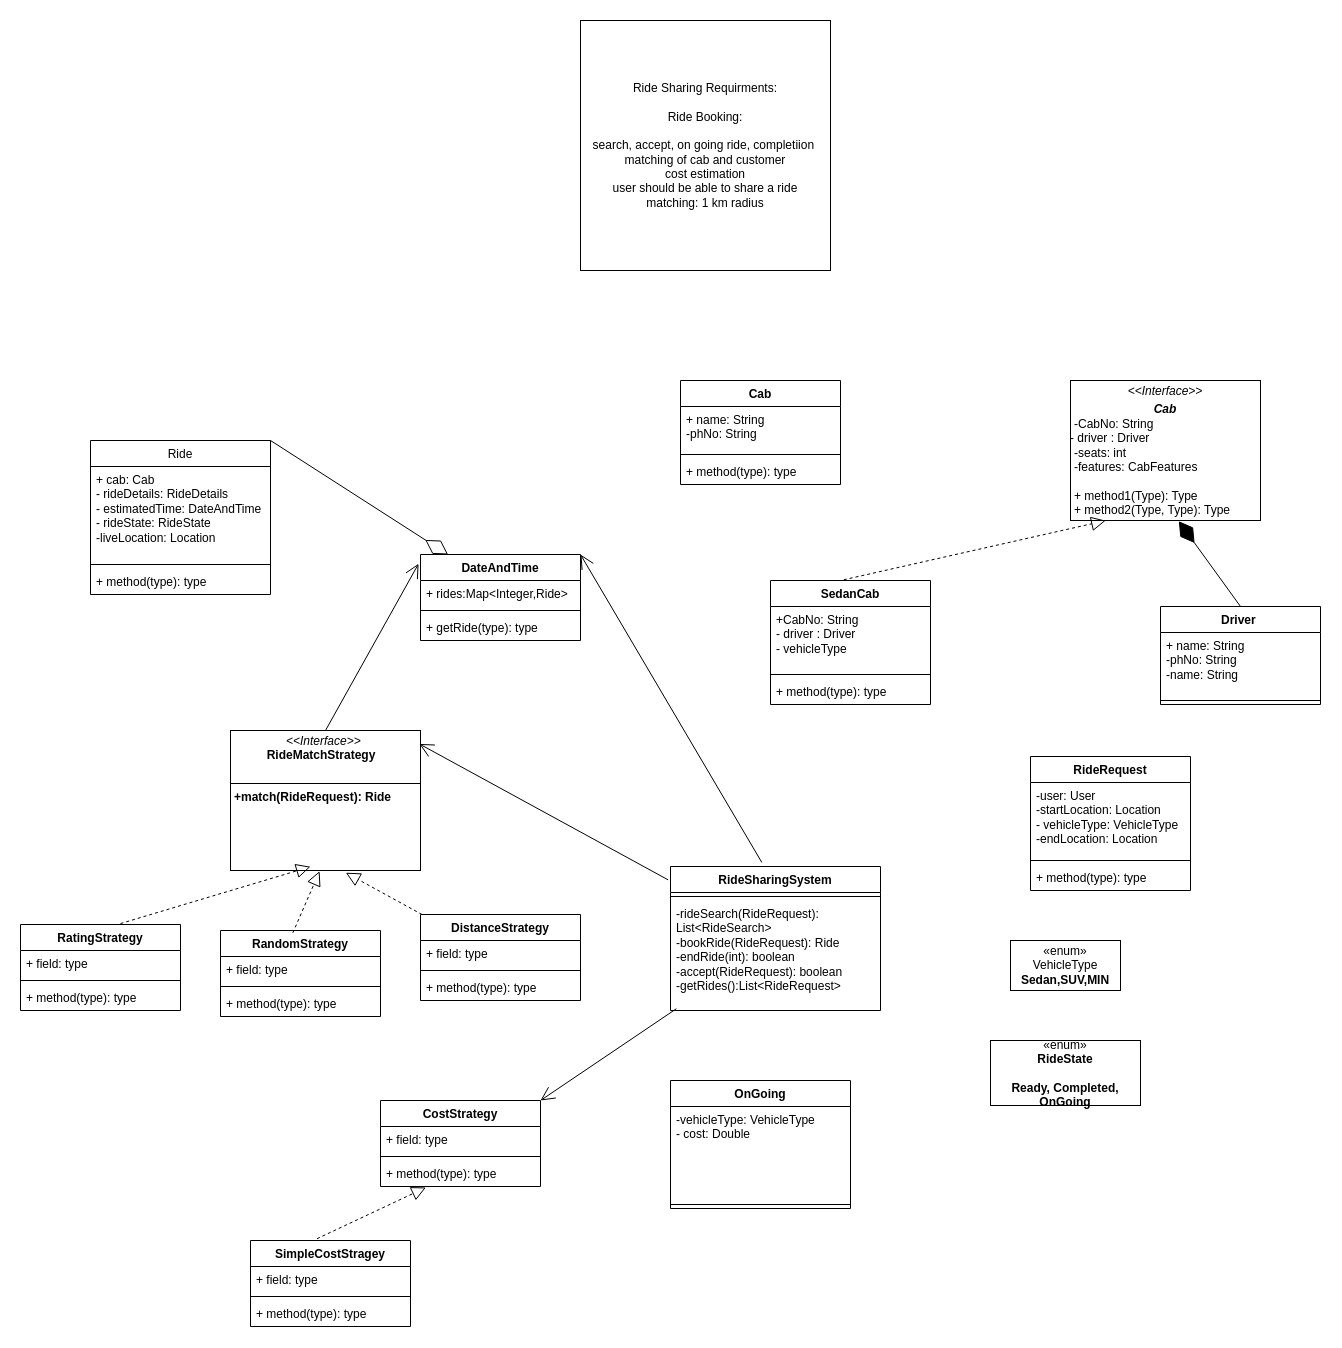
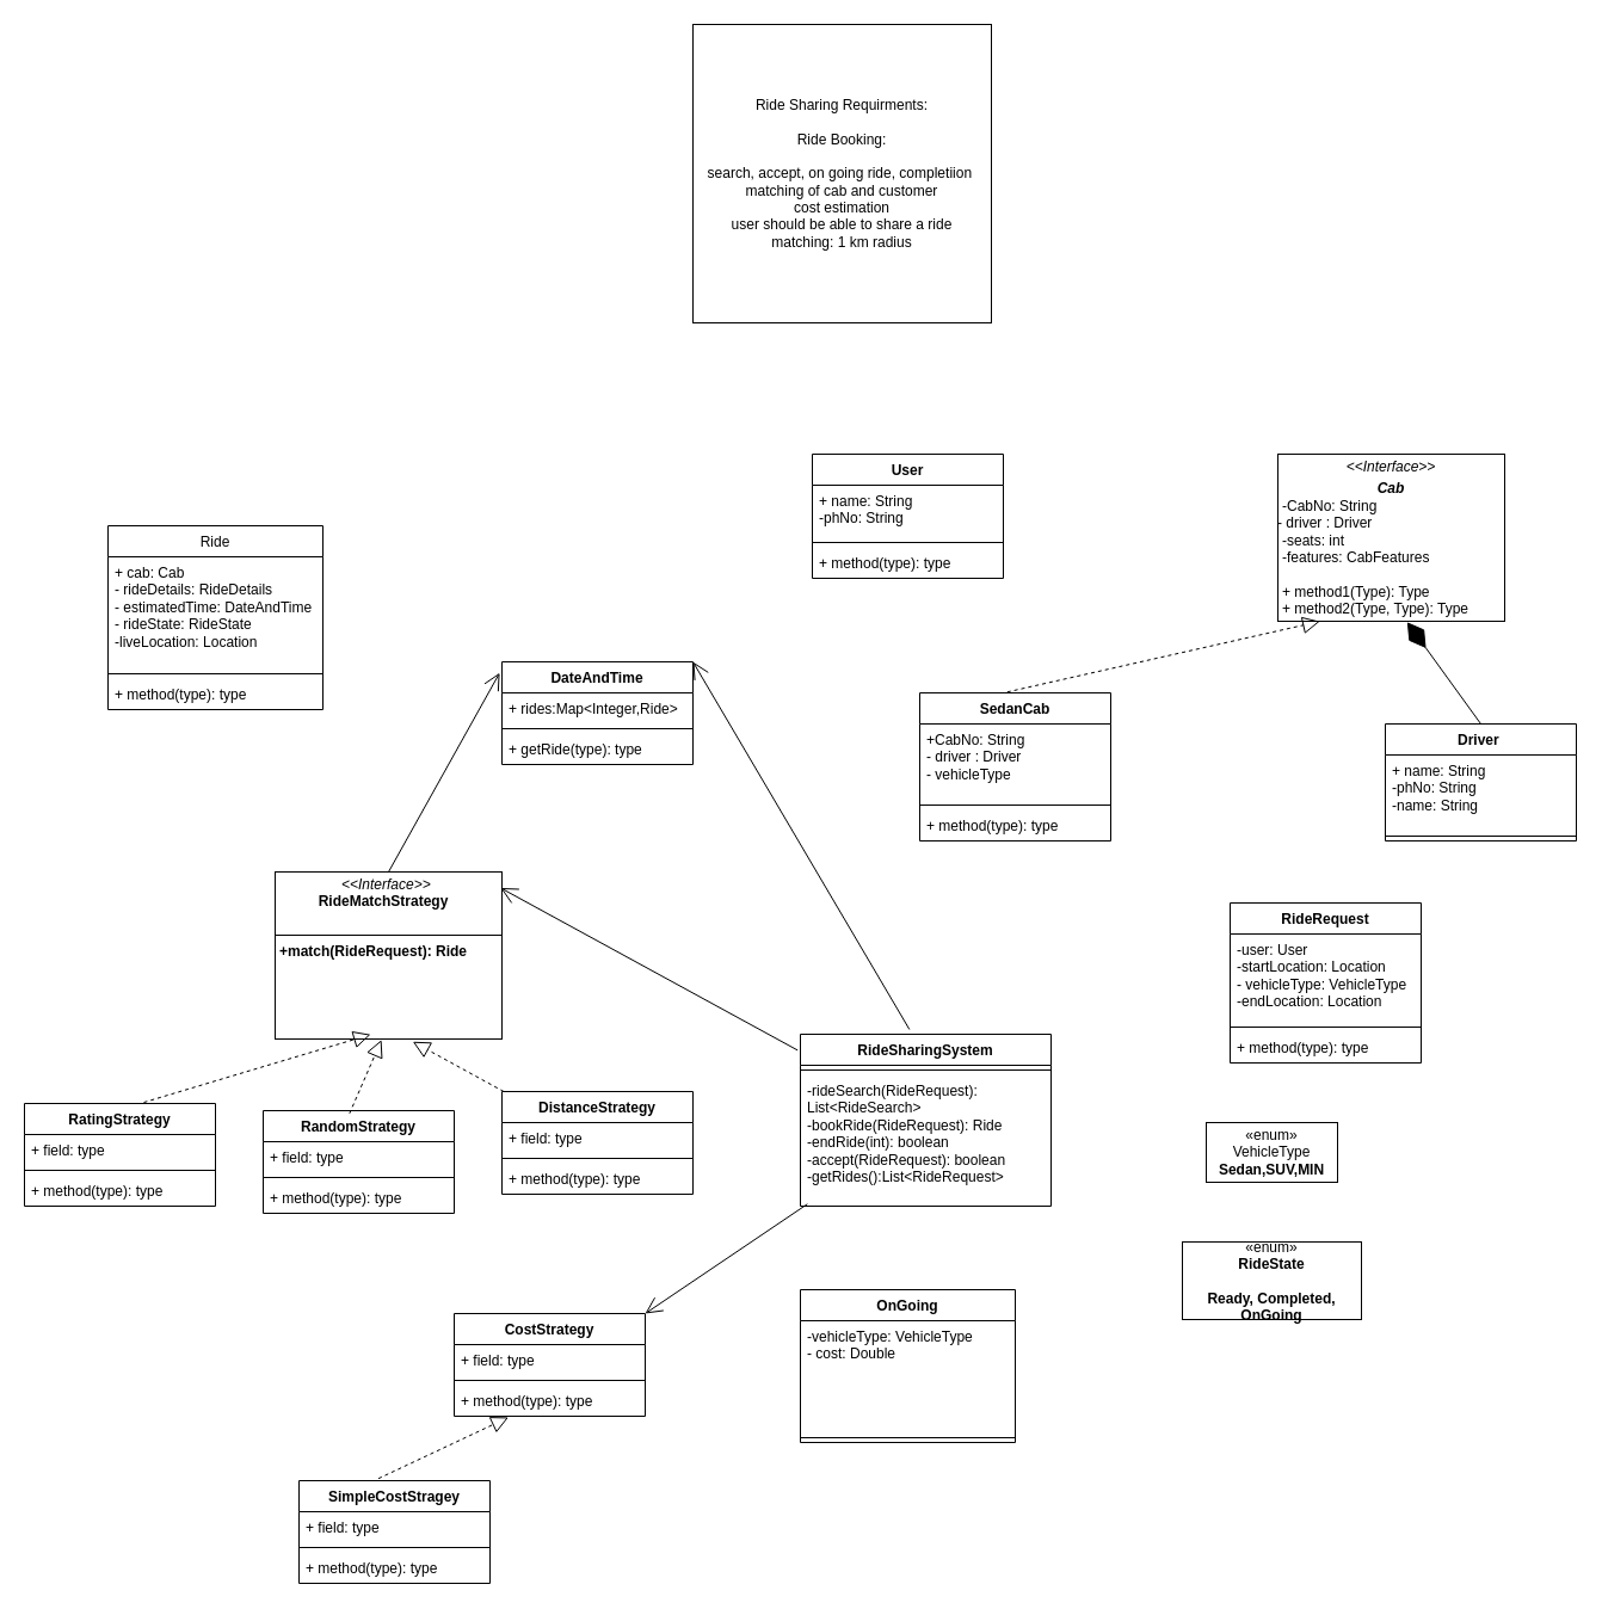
- <mxCell id="3" value="Cab" style="swimlane;fontStyle=1;align=center;verticalAlign=top;childLayout=stackLayout;horizontal=1;startSize=26;horizontalStack=0;resizeParent=1;resizeParentMax=0;resizeLast=0;collapsible=1;marginBottom=0;whiteSpace=wrap;html=1;" vertex="1" parent="1"><mxGeometry x="680" y="380" width="160" height="104" as="geometry" /></mxCell>
+ <mxCell id="3" value="User" style="swimlane;fontStyle=1;align=center;verticalAlign=top;childLayout=stackLayout;horizontal=1;startSize=26;horizontalStack=0;resizeParent=1;resizeParentMax=0;resizeLast=0;collapsible=1;marginBottom=0;whiteSpace=wrap;html=1;" vertex="1" parent="1"><mxGeometry x="680" y="380" width="160" height="104" as="geometry" /></mxCell>
- <mxCell id="64" value="" style="endArrow=diamondThin;endFill=0;endSize=24;html=1;rounded=0;entryX=0.172;entryY=0;entryDx=0;entryDy=0;entryPerimeter=0;exitX=1;exitY=0;exitDx=0;exitDy=0;" edge="1" parent="1" source="23" target="31"><mxGeometry width="160" relative="1" as="geometry"><mxPoint x="330" y="450" as="sourcePoint" /><mxPoint x="490" y="450" as="targetPoint" /></mxGeometry></mxCell>
